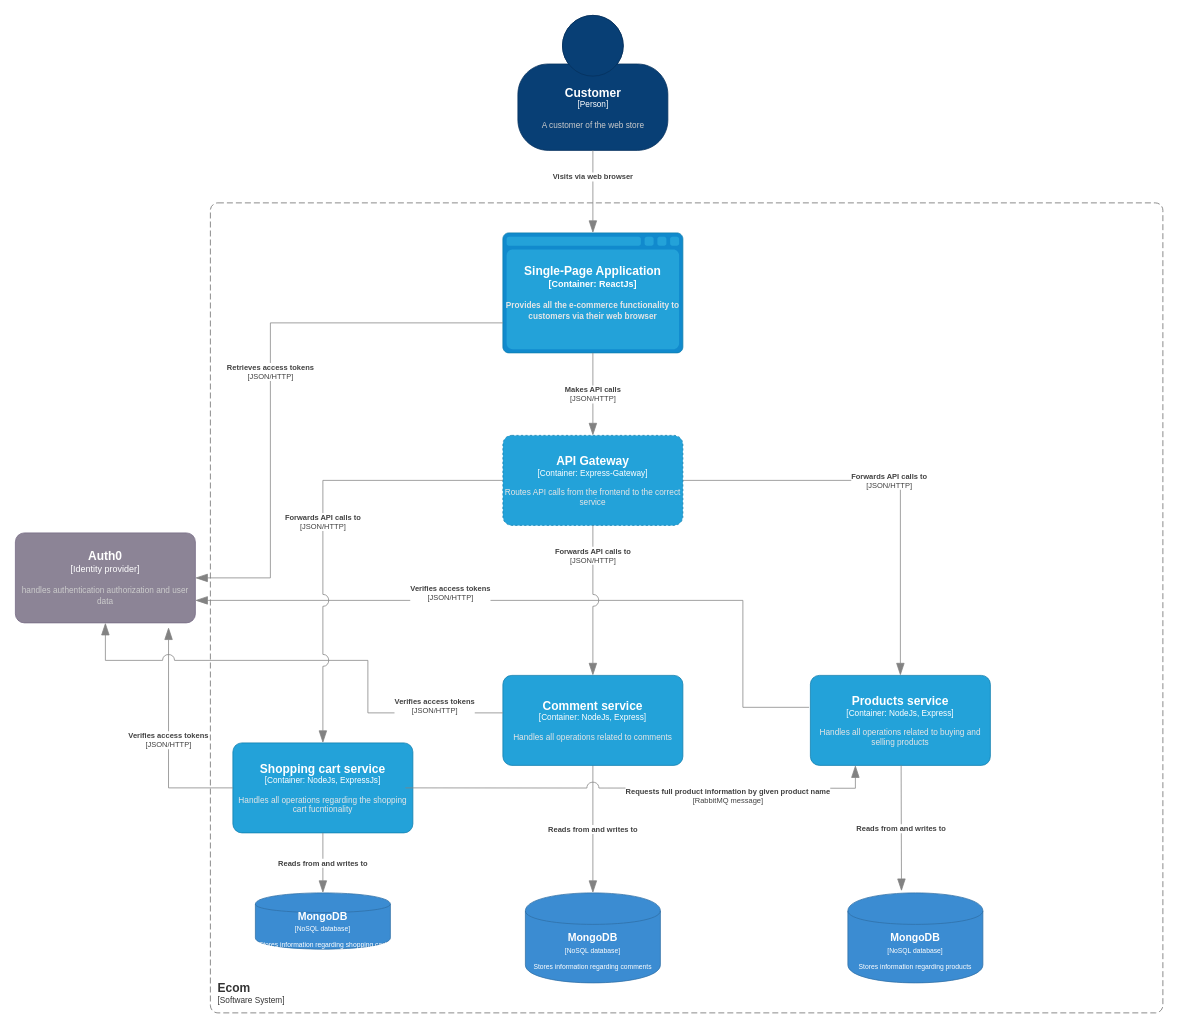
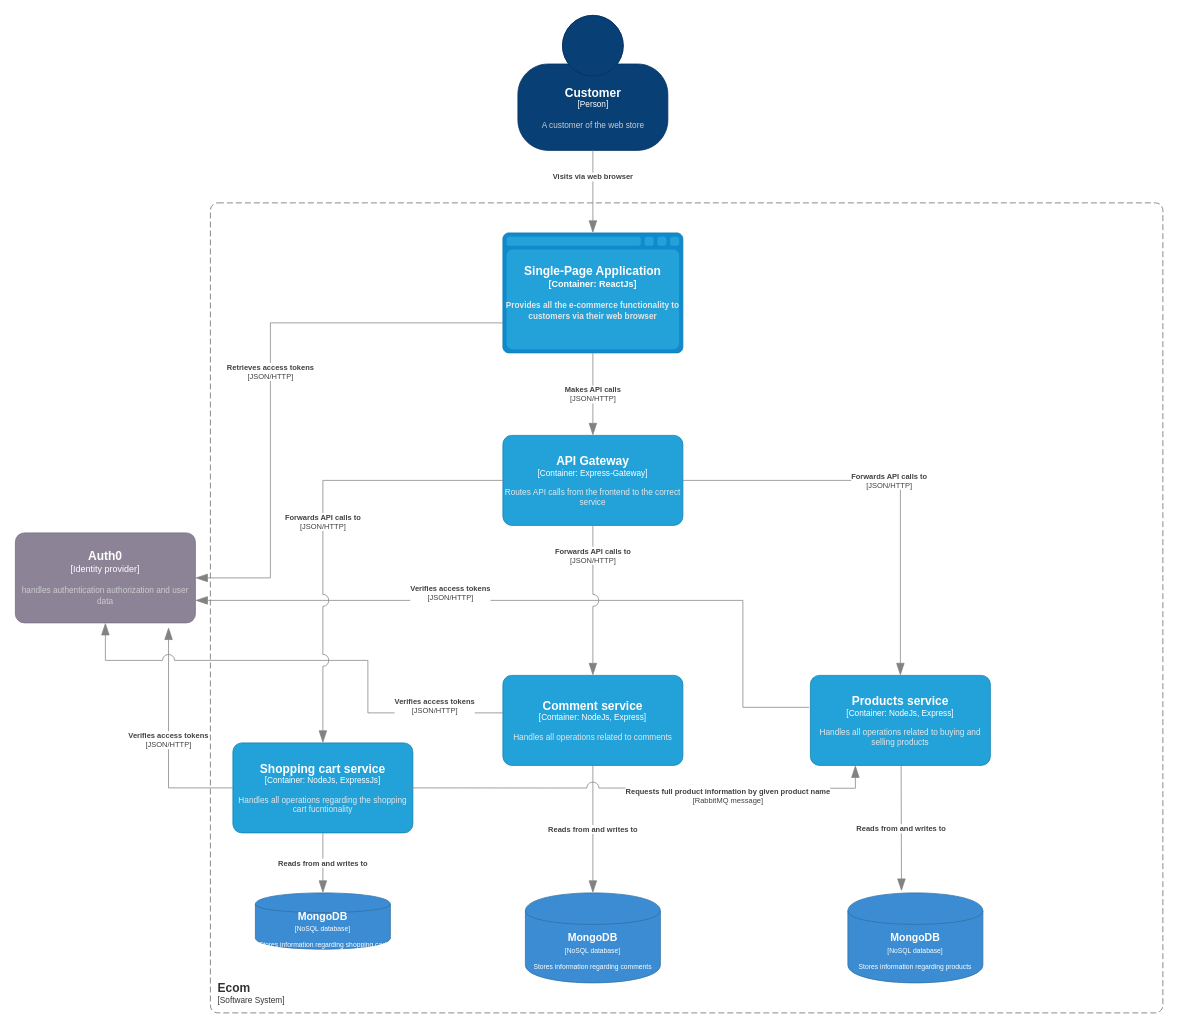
- <mxCell id="20" value="&lt;font style=&quot;font-size: 16px&quot;&gt;&lt;b&gt;API Gateway&lt;/b&gt;&lt;/font&gt;&lt;div&gt;[Container: Express-Gateway]&lt;/div&gt;&lt;br&gt;&lt;div&gt;&lt;font style=&quot;font-size: 11px&quot;&gt;&lt;font color=&quot;#E6E6E6&quot;&gt;Routes API calls from the frontend to the correct service&lt;/font&gt;&lt;/div&gt;" style="rounded=1;whiteSpace=wrap;html=1;fontSize=11;labelBackgroundColor=none;fillColor=#23A2D9;fontColor=#ffffff;align=center;arcSize=10;strokeColor=#0E7DAD;metaEdit=1;resizable=0;points=[[0.25,0,0],[0.5,0,0],[0.75,0,0],[1,0.25,0],[1,0.5,0],[1,0.75,0],[0.75,1,0],[0.5,1,0],[0.25,1,0],[0,0.75,0],[0,0.5,0],[0,0.25,0]];dashed=1;" vertex="1" parent="1"><mxGeometry x="670" y="580" width="240" height="120" as="geometry" /></mxCell>
+ <mxCell id="20" value="&lt;font style=&quot;font-size: 16px&quot;&gt;&lt;b&gt;API Gateway&lt;/b&gt;&lt;/font&gt;&lt;div&gt;[Container: Express-Gateway]&lt;/div&gt;&lt;br&gt;&lt;div&gt;&lt;font style=&quot;font-size: 11px&quot;&gt;&lt;font color=&quot;#E6E6E6&quot;&gt;Routes API calls from the frontend to the correct service&lt;/font&gt;&lt;/div&gt;" style="rounded=1;whiteSpace=wrap;html=1;fontSize=11;labelBackgroundColor=none;fillColor=#23A2D9;fontColor=#ffffff;align=center;arcSize=10;strokeColor=#0E7DAD;metaEdit=1;resizable=0;points=[[0.25,0,0],[0.5,0,0],[0.75,0,0],[1,0.25,0],[1,0.5,0],[1,0.75,0],[0.75,1,0],[0.5,1,0],[0.25,1,0],[0,0.75,0],[0,0.5,0],[0,0.25,0]];" vertex="1" parent="1"><mxGeometry x="670" y="580" width="240" height="120" as="geometry" /></mxCell>
